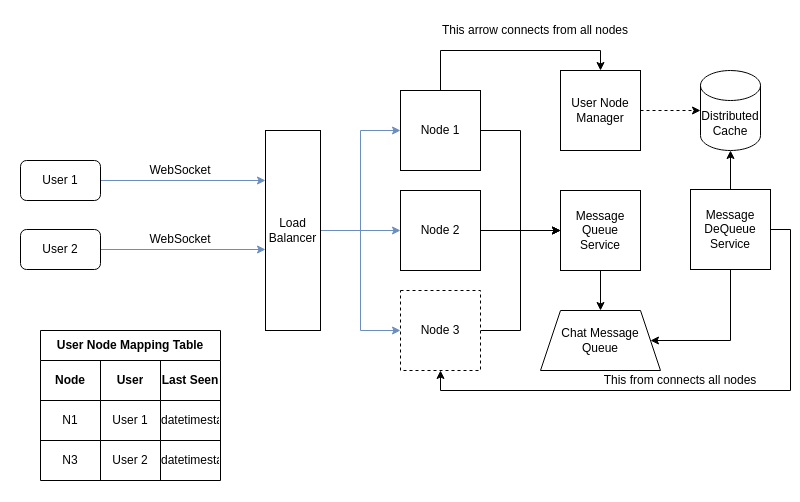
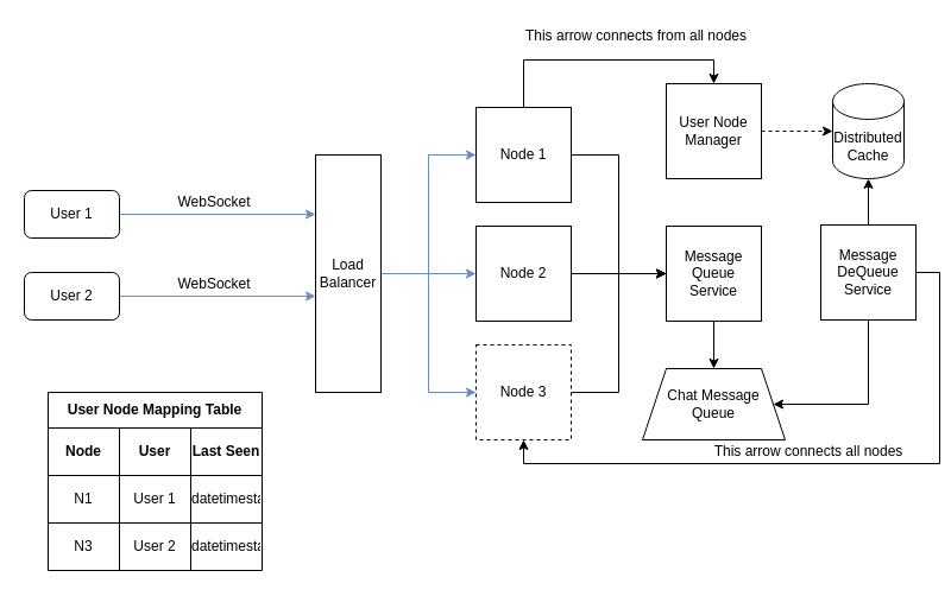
- <mxCell id="42" value="This from connects all nodes" style="text;html=1;strokeColor=none;fillColor=none;align=center;verticalAlign=middle;whiteSpace=wrap;rounded=0;" vertex="1" parent="1"><mxGeometry x="590" y="370" width="180" height="20" as="geometry" /></mxCell>
+ <mxCell id="42" value="This arrow connects all nodes" style="text;html=1;strokeColor=none;fillColor=none;align=center;verticalAlign=middle;whiteSpace=wrap;rounded=0;" vertex="1" parent="1"><mxGeometry x="590" y="370" width="180" height="20" as="geometry" /></mxCell>
